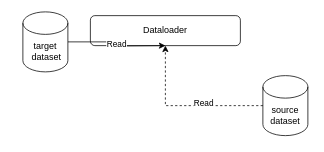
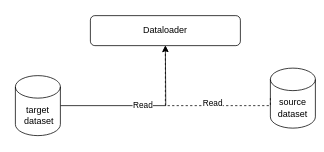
- <mxCell id="7" value="target&lt;br&gt;&amp;nbsp;dataset" style="shape=cylinder3;whiteSpace=wrap;html=1;boundedLbl=1;backgroundOutline=1;size=15;" vertex="1" parent="1"><mxGeometry x="30" y="15" width="60" height="80" as="geometry" /></mxCell>
+ <mxCell id="7" value="target&lt;br&gt;&amp;nbsp;dataset" style="shape=cylinder3;whiteSpace=wrap;html=1;boundedLbl=1;backgroundOutline=1;size=15;" vertex="1" parent="1"><mxGeometry x="20" y="100" width="60" height="80" as="geometry" /></mxCell>
- <mxCell id="3" value="source dataset" style="shape=cylinder3;whiteSpace=wrap;html=1;boundedLbl=1;backgroundOutline=1;size=15;" vertex="1" parent="1"><mxGeometry x="350" y="100" width="60" height="80" as="geometry" /></mxCell>
+ <mxCell id="3" value="source dataset" style="shape=cylinder3;whiteSpace=wrap;html=1;boundedLbl=1;backgroundOutline=1;size=15;" vertex="1" parent="1"><mxGeometry x="360" y="90" width="60" height="80" as="geometry" /></mxCell>
